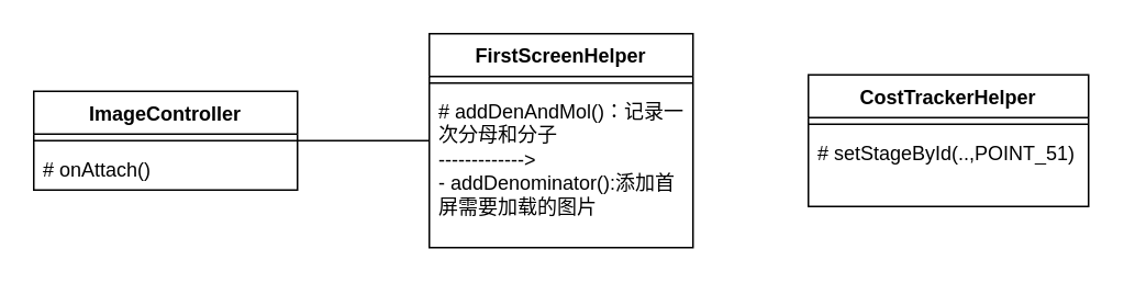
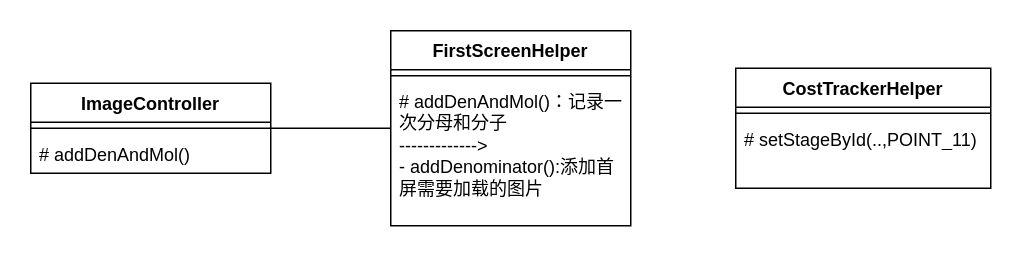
- <mxCell id="11" value="# setStageById(..,POINT_51)" style="text;strokeColor=none;fillColor=none;align=left;verticalAlign=top;spacingLeft=4;spacingRight=4;overflow=hidden;rotatable=0;points=[[0,0.5],[1,0.5]];portConstraint=eastwest;whiteSpace=wrap;html=1;" vertex="1" parent="9"><mxGeometry y="34" width="170" height="46" as="geometry" /></mxCell>
+ <mxCell id="11" value="# setStageById(..,POINT_11)" style="text;strokeColor=none;fillColor=none;align=left;verticalAlign=top;spacingLeft=4;spacingRight=4;overflow=hidden;rotatable=0;points=[[0,0.5],[1,0.5]];portConstraint=eastwest;whiteSpace=wrap;html=1;" vertex="1" parent="9"><mxGeometry y="34" width="170" height="46" as="geometry" /></mxCell>
- <mxCell id="5" value="# onAttach()" style="text;strokeColor=none;fillColor=none;align=left;verticalAlign=top;spacingLeft=4;spacingRight=4;overflow=hidden;rotatable=0;points=[[0,0.5],[1,0.5]];portConstraint=eastwest;whiteSpace=wrap;html=1;" vertex="1" parent="3"><mxGeometry y="34" width="160" height="26" as="geometry" /></mxCell>
+ <mxCell id="5" value="# addDenAndMol()" style="text;strokeColor=none;fillColor=none;align=left;verticalAlign=top;spacingLeft=4;spacingRight=4;overflow=hidden;rotatable=0;points=[[0,0.5],[1,0.5]];portConstraint=eastwest;whiteSpace=wrap;html=1;" vertex="1" parent="3"><mxGeometry y="34" width="160" height="26" as="geometry" /></mxCell>
